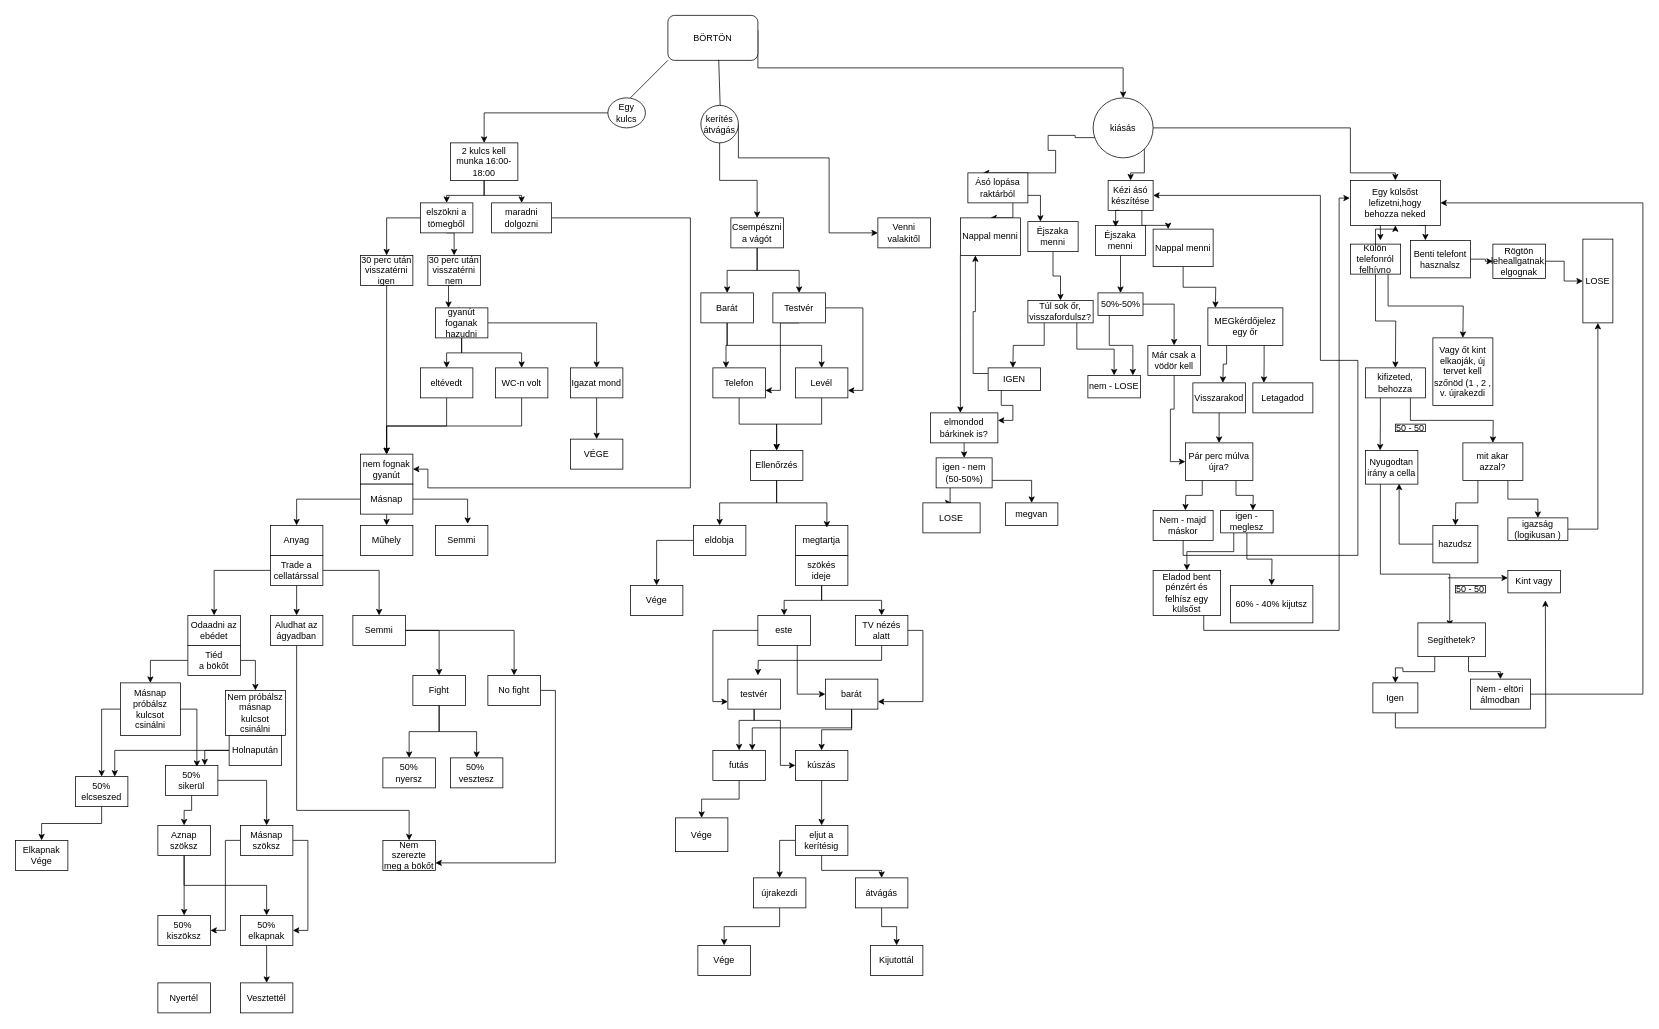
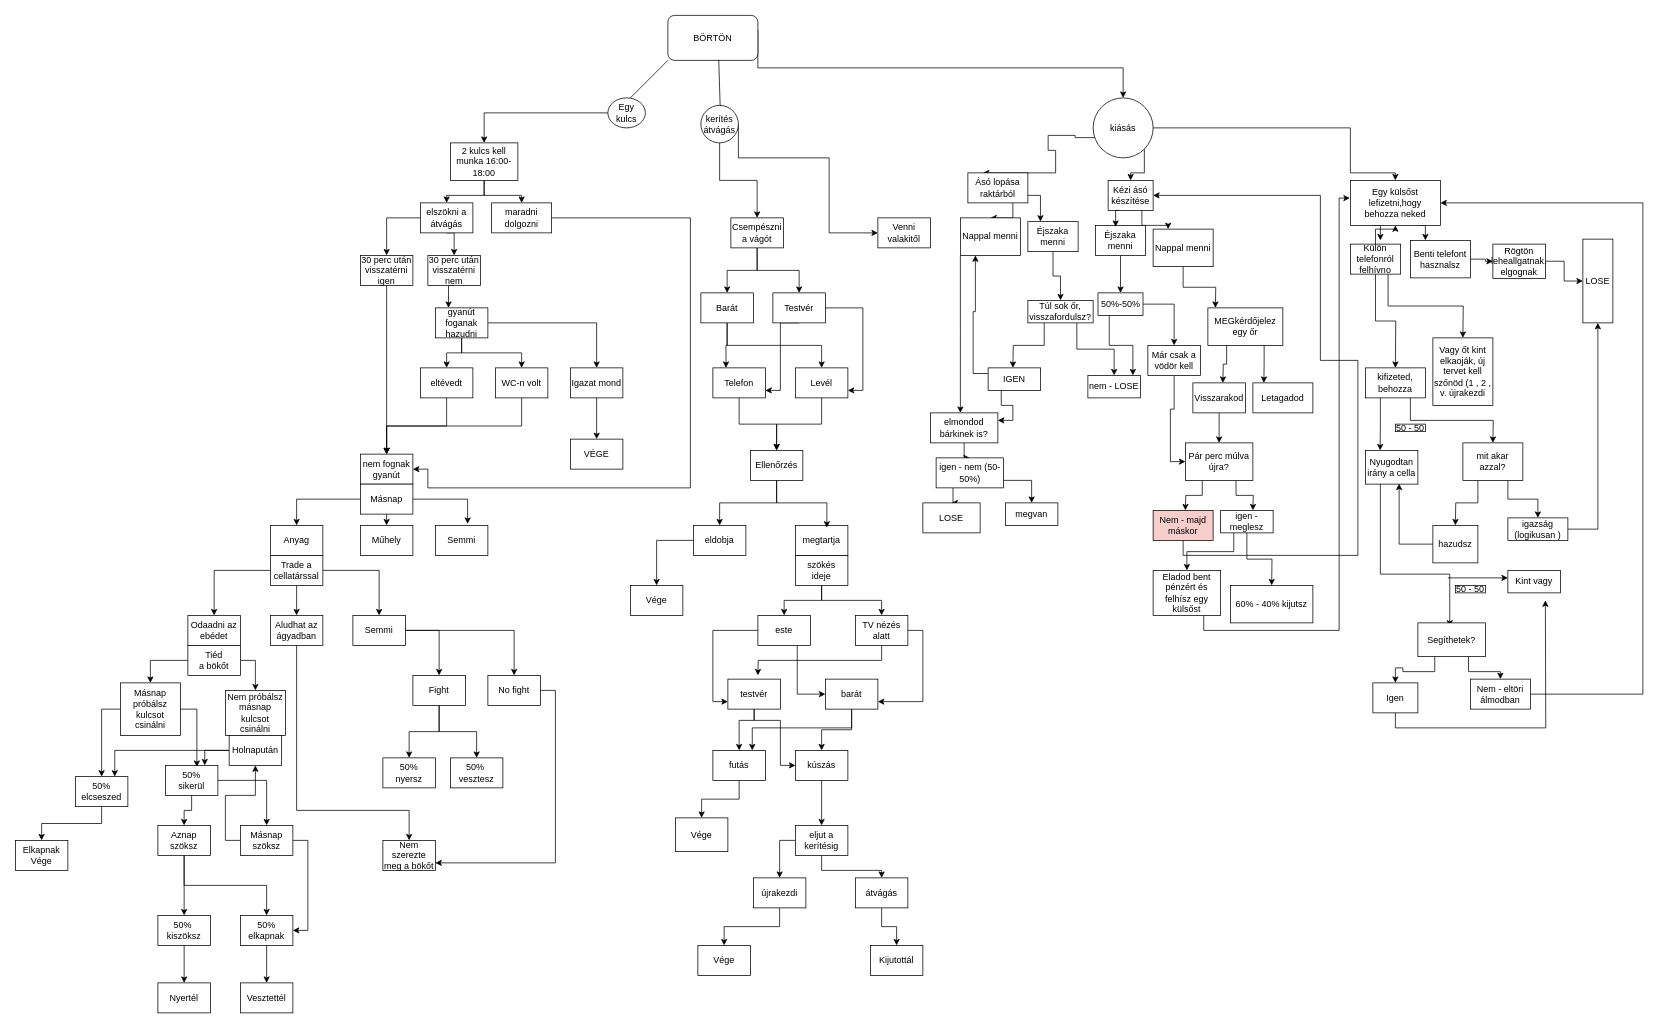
- <mxCell id="21" value="elszökni a tömegből" style="rounded=0;whiteSpace=wrap;html=1;" parent="1" vertex="1"><mxGeometry y="270" width="70" height="40" as="geometry" x="560" /></mxCell>
+ <mxCell id="21" value="elszökni a átvágás" style="rounded=0;whiteSpace=wrap;html=1;" parent="1" vertex="1"><mxGeometry y="270" width="70" height="40" as="geometry" x="560" /></mxCell>
- <mxCell id="178" value="igen - nem (50-50%)" style="rounded=0;whiteSpace=wrap;html=1;" vertex="1" parent="1"><mxGeometry x="1247.66" y="610" width="74.67" height="40" as="geometry" /></mxCell>
+ <mxCell id="178" value="igen - nem (50-50%)" style="rounded=0;whiteSpace=wrap;html=1;" vertex="1" parent="1"><mxGeometry x="1247.66" y="610" width="90" height="40" as="geometry" /></mxCell>
- <mxCell id="199" value="Nem - majd máskor" style="rounded=0;whiteSpace=wrap;html=1;" vertex="1" parent="1"><mxGeometry x="1537" y="680" width="80" height="40" as="geometry" /></mxCell>
+ <mxCell id="199" value="Nem - majd máskor" style="rounded=0;whiteSpace=wrap;html=1;fillColor=#f8cecc;" vertex="1" parent="1"><mxGeometry x="1537" y="680" width="80" height="40" as="geometry" /></mxCell>
- <mxCell id="69" style="edgeStyle=orthogonalEdgeStyle;rounded=0;orthogonalLoop=1;jettySize=auto;html=1;exitX=0;exitY=0.5;exitDx=0;exitDy=0;entryX=1;entryY=0.5;entryDx=0;entryDy=0;" parent="1" source="70" target="67" edge="1"><mxGeometry relative="1" as="geometry" /></mxCell>
+ <mxCell id="69" style="edgeStyle=orthogonalEdgeStyle;rounded=0;orthogonalLoop=1;jettySize=auto;html=1;exitX=0;exitY=0.5;exitDx=0;exitDy=0;" parent="1" source="70" target="87" edge="1"><mxGeometry relative="1" as="geometry" /></mxCell>
+ <mxCell id="66" style="edgeStyle=orthogonalEdgeStyle;rounded=0;orthogonalLoop=1;jettySize=auto;html=1;exitX=0.5;exitY=1;exitDx=0;exitDy=0;entryX=0.5;entryY=0;entryDx=0;entryDy=0;" parent="1" source="67" target="63" edge="1"><mxGeometry relative="1" as="geometry" /></mxCell>
